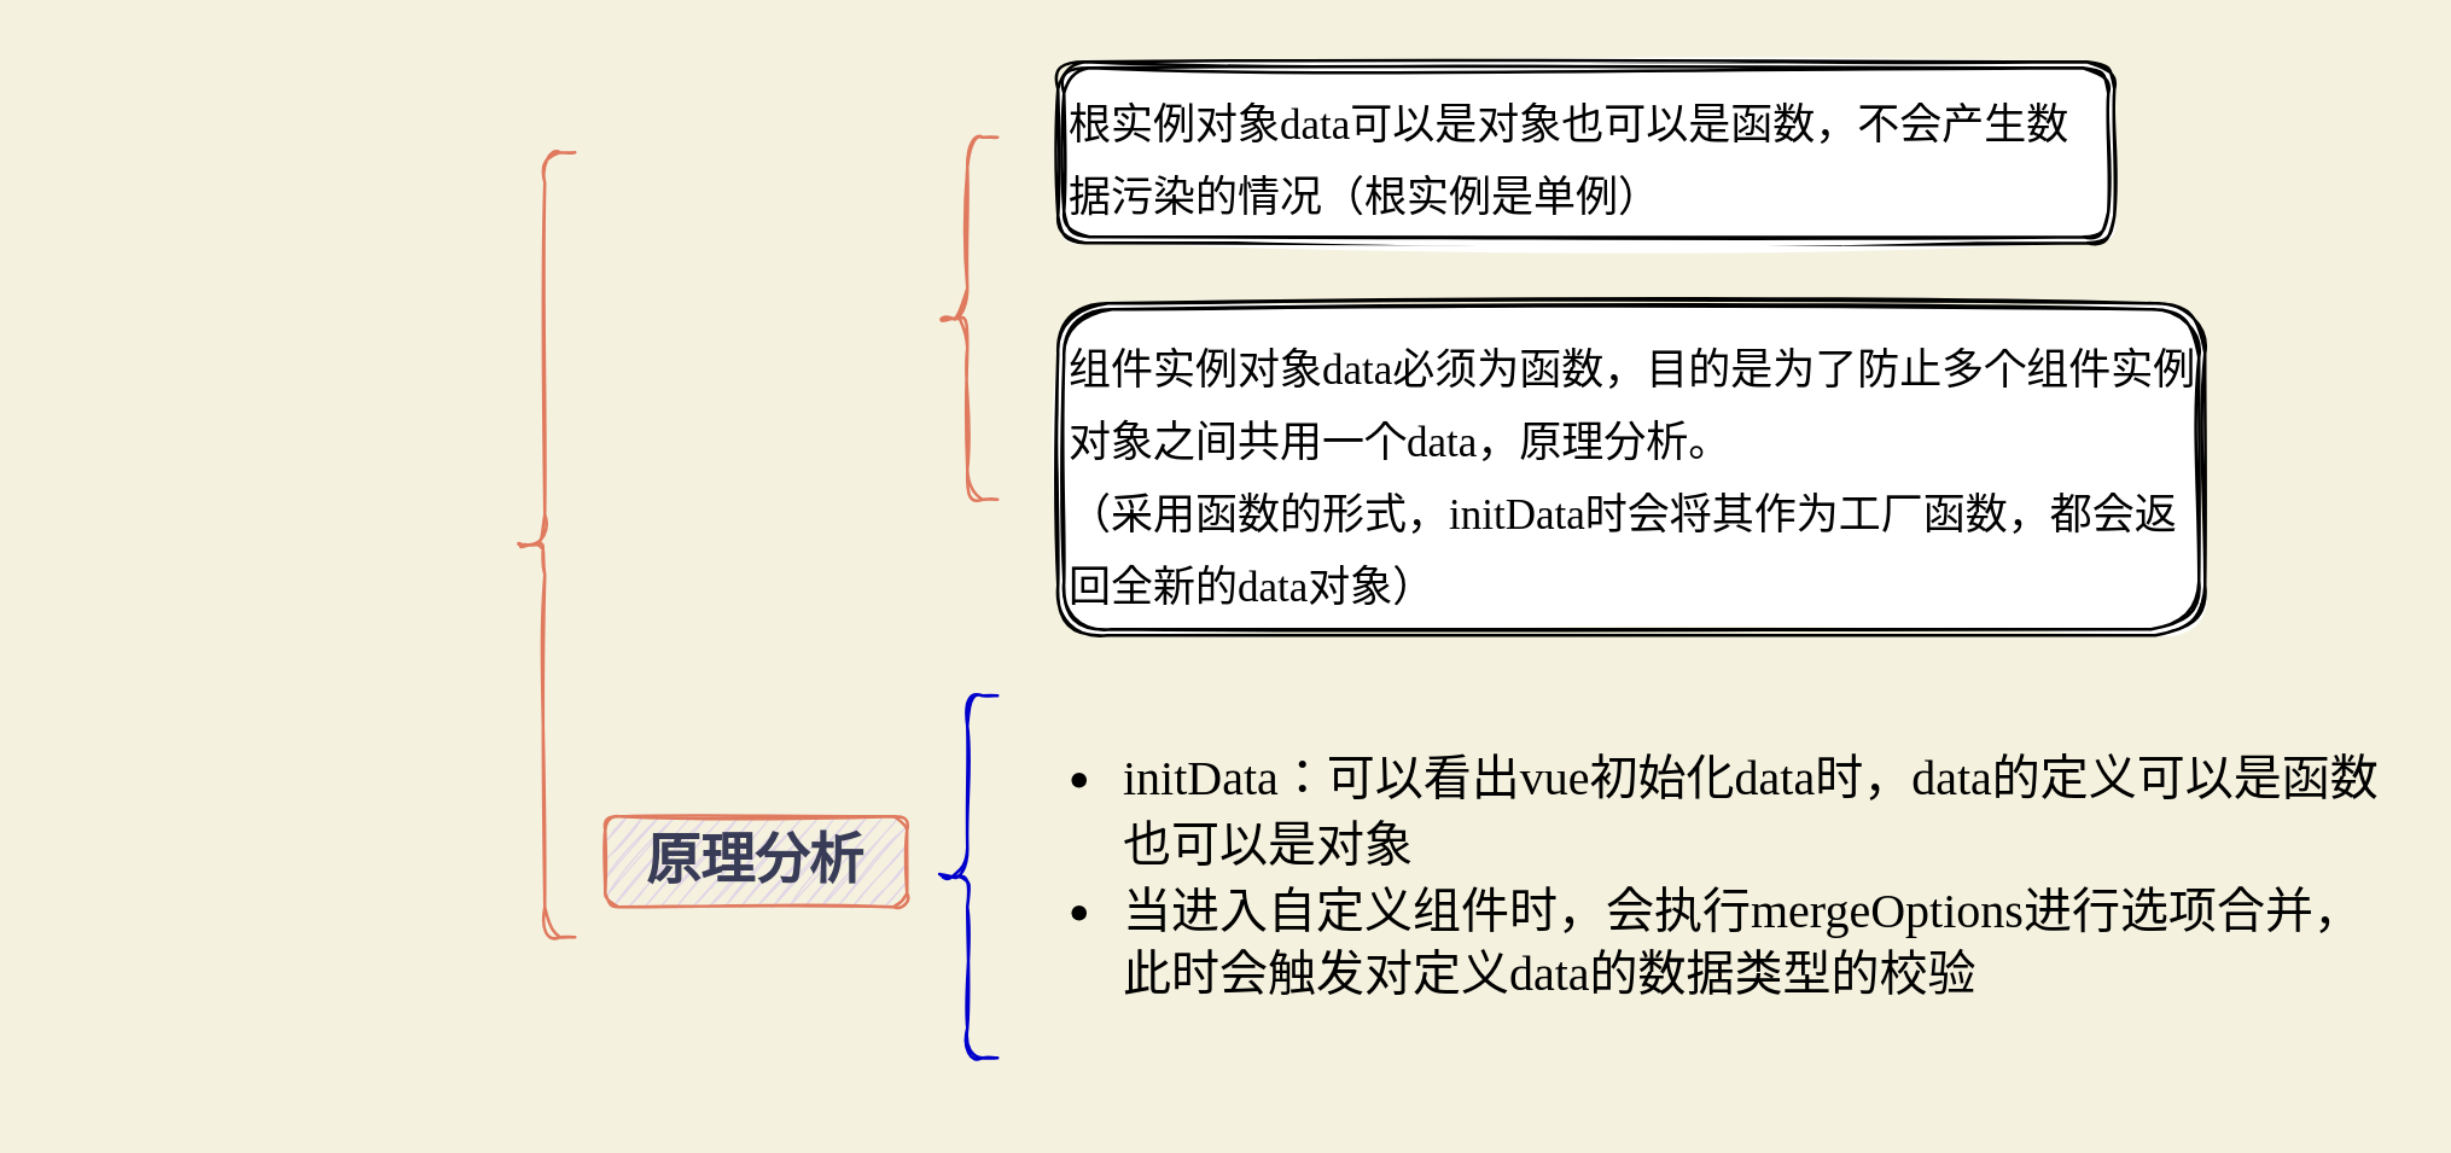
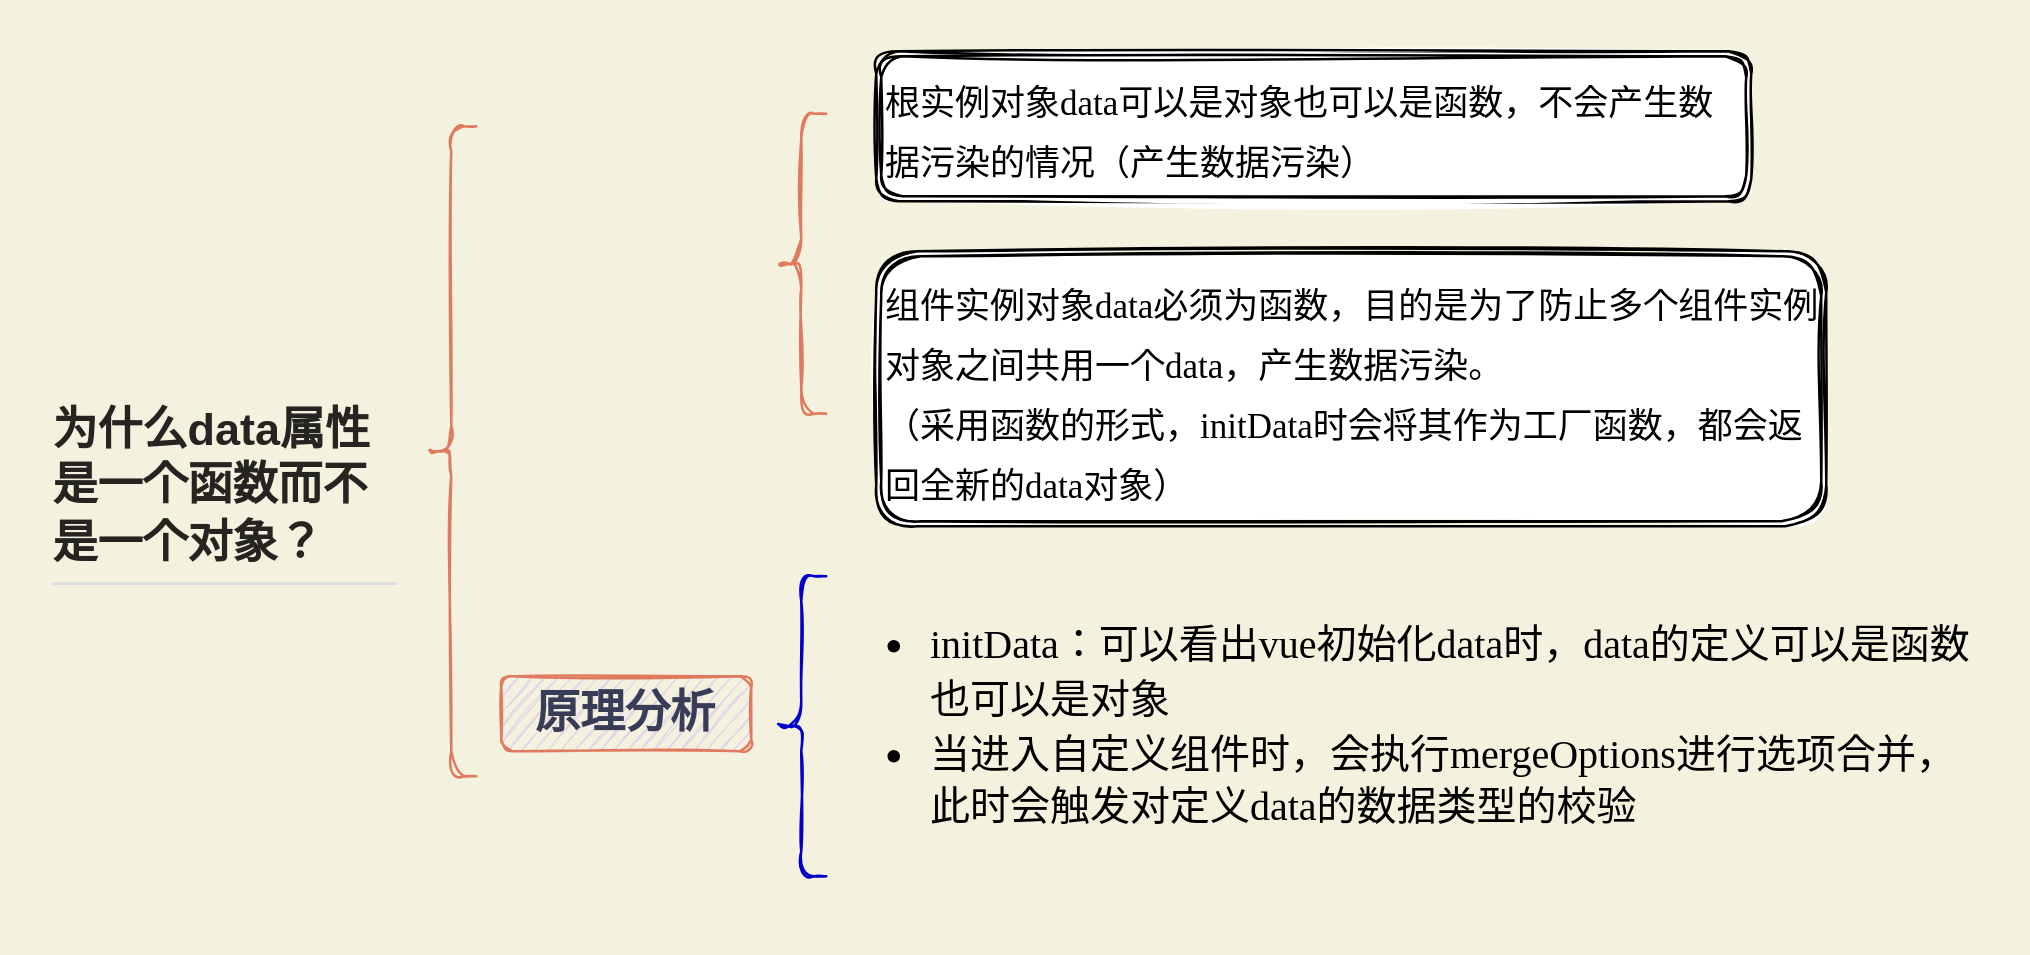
- <mxCell id="6" value="&lt;font style=&quot;font-size: 14px;&quot;&gt;根实例对象data可以是对象也可以是函数，不会产生数据污染的情况（根实例是单例）&lt;/font&gt;" style="shape=ext;double=1;rounded=1;whiteSpace=wrap;html=1;sketch=1;hachureGap=4;fontFamily=Architects Daughter;fontSource=https%3A%2F%2Ffonts.googleapis.com%2Fcss%3Ffamily%3DArchitects%2BDaughter;fontSize=20;align=left;" vertex="1" parent="1"><mxGeometry x="350" y="20" width="350" height="60" as="geometry" /></mxCell>
+ <mxCell id="6" value="&lt;font style=&quot;font-size: 14px;&quot;&gt;根实例对象data可以是对象也可以是函数，不会产生数据污染的情况（产生数据污染）&lt;/font&gt;" style="shape=ext;double=1;rounded=1;whiteSpace=wrap;html=1;sketch=1;hachureGap=4;fontFamily=Architects Daughter;fontSource=https%3A%2F%2Ffonts.googleapis.com%2Fcss%3Ffamily%3DArchitects%2BDaughter;fontSize=20;align=left;" vertex="1" parent="1"><mxGeometry x="350" y="20" width="350" height="60" as="geometry" /></mxCell>
- <mxCell id="7" value="&lt;font style=&quot;font-size: 14px;&quot;&gt;组件实例对象data必须为函数，目的是为了防止多个组件实例对象之间共用一个data，原理分析。&lt;br&gt;（采用函数的形式，initData时会将其作为工厂函数，都会返回全新的data对象）&lt;br&gt;&lt;/font&gt;" style="shape=ext;double=1;rounded=1;whiteSpace=wrap;html=1;sketch=1;hachureGap=4;fontFamily=Architects Daughter;fontSource=https%3A%2F%2Ffonts.googleapis.com%2Fcss%3Ffamily%3DArchitects%2BDaughter;fontSize=20;align=left;" vertex="1" parent="1"><mxGeometry x="350" y="100" width="380" height="110" as="geometry" /></mxCell>
+ <mxCell id="7" value="&lt;font style=&quot;font-size: 14px;&quot;&gt;组件实例对象data必须为函数，目的是为了防止多个组件实例对象之间共用一个data，产生数据污染。&lt;br&gt;（采用函数的形式，initData时会将其作为工厂函数，都会返回全新的data对象）&lt;br&gt;&lt;/font&gt;" style="shape=ext;double=1;rounded=1;whiteSpace=wrap;html=1;sketch=1;hachureGap=4;fontFamily=Architects Daughter;fontSource=https%3A%2F%2Ffonts.googleapis.com%2Fcss%3Ffamily%3DArchitects%2BDaughter;fontSize=20;align=left;" vertex="1" parent="1"><mxGeometry x="350" y="100" width="380" height="110" as="geometry" /></mxCell>
+ <mxCell id="2" value="&lt;h2 style=&quot;box-sizing: border-box; font-family: &amp;quot;PingFang SC&amp;quot;, &amp;quot;microsoft yahei&amp;quot;, tahoma, arial, &amp;quot;Hiragino Sans GB&amp;quot;, sans-serif; margin-bottom: 16px; color: rgba(0, 0, 0, 0.85); line-height: 1.25; padding-bottom: 0.3em; border-bottom: 1px solid rgb(216, 222, 228); text-align: start; margin-top: 0px !important;&quot;&gt;为什么data属性是一个函数而不是一个对象？&lt;/h2&gt;" style="text;html=1;strokeColor=none;fillColor=none;align=center;verticalAlign=middle;whiteSpace=wrap;rounded=1;fontColor=#393C56;sketch=1;" vertex="1" parent="1"><mxGeometry x="20" y="160" width="140" height="90" as="geometry" /></mxCell>
